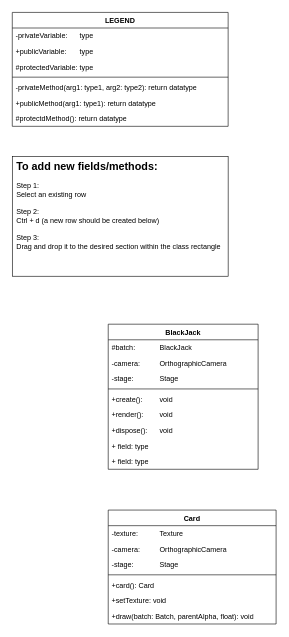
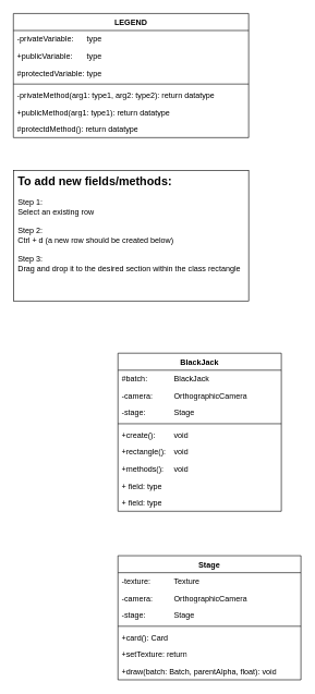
- <mxCell id="8" value="+render():&lt;span style=&quot;white-space: pre;&quot;&gt;&#09;&lt;/span&gt;void" style="text;strokeColor=none;fillColor=none;align=left;verticalAlign=top;spacingLeft=4;spacingRight=4;overflow=hidden;rotatable=0;points=[[0,0.5],[1,0.5]];portConstraint=eastwest;whiteSpace=wrap;html=1;" vertex="1" parent="2"><mxGeometry y="138" width="250" height="26" as="geometry" /></mxCell>
+ <mxCell id="8" value="+rectangle():&lt;span style=&quot;white-space: pre;&quot;&gt;&#09;&lt;/span&gt;void" style="text;strokeColor=none;fillColor=none;align=left;verticalAlign=top;spacingLeft=4;spacingRight=4;overflow=hidden;rotatable=0;points=[[0,0.5],[1,0.5]];portConstraint=eastwest;whiteSpace=wrap;html=1;" vertex="1" parent="2"><mxGeometry y="138" width="250" height="26" as="geometry" /></mxCell>
- <mxCell id="9" value="+dispose():&lt;span style=&quot;white-space: pre;&quot;&gt;&#09;&lt;/span&gt;void" style="text;strokeColor=none;fillColor=none;align=left;verticalAlign=top;spacingLeft=4;spacingRight=4;overflow=hidden;rotatable=0;points=[[0,0.5],[1,0.5]];portConstraint=eastwest;whiteSpace=wrap;html=1;" vertex="1" parent="2"><mxGeometry y="164" width="250" height="26" as="geometry" /></mxCell>
+ <mxCell id="9" value="+methods():&lt;span style=&quot;white-space: pre;&quot;&gt;&#09;&lt;/span&gt;void" style="text;strokeColor=none;fillColor=none;align=left;verticalAlign=top;spacingLeft=4;spacingRight=4;overflow=hidden;rotatable=0;points=[[0,0.5],[1,0.5]];portConstraint=eastwest;whiteSpace=wrap;html=1;" vertex="1" parent="2"><mxGeometry y="164" width="250" height="26" as="geometry" /></mxCell>
- <mxCell id="21" value="Card" style="swimlane;fontStyle=1;align=center;verticalAlign=top;childLayout=stackLayout;horizontal=1;startSize=26;horizontalStack=0;resizeParent=1;resizeParentMax=0;resizeLast=0;collapsible=1;marginBottom=0;whiteSpace=wrap;html=1;labelBackgroundColor=default;" vertex="1" parent="1"><mxGeometry x="180" y="850" width="280" height="190" as="geometry" /></mxCell>
+ <mxCell id="21" value="Stage" style="swimlane;fontStyle=1;align=center;verticalAlign=top;childLayout=stackLayout;horizontal=1;startSize=26;horizontalStack=0;resizeParent=1;resizeParentMax=0;resizeLast=0;collapsible=1;marginBottom=0;whiteSpace=wrap;html=1;labelBackgroundColor=default;" vertex="1" parent="1"><mxGeometry x="180" y="850" width="280" height="190" as="geometry" /></mxCell>
- <mxCell id="27" value="+setTexture: void" style="text;strokeColor=none;fillColor=none;align=left;verticalAlign=top;spacingLeft=4;spacingRight=4;overflow=hidden;rotatable=0;points=[[0,0.5],[1,0.5]];portConstraint=eastwest;whiteSpace=wrap;html=1;" vertex="1" parent="21"><mxGeometry y="138" width="280" height="26" as="geometry" /></mxCell>
+ <mxCell id="27" value="+setTexture: return" style="text;strokeColor=none;fillColor=none;align=left;verticalAlign=top;spacingLeft=4;spacingRight=4;overflow=hidden;rotatable=0;points=[[0,0.5],[1,0.5]];portConstraint=eastwest;whiteSpace=wrap;html=1;" vertex="1" parent="21"><mxGeometry y="138" width="280" height="26" as="geometry" /></mxCell>
